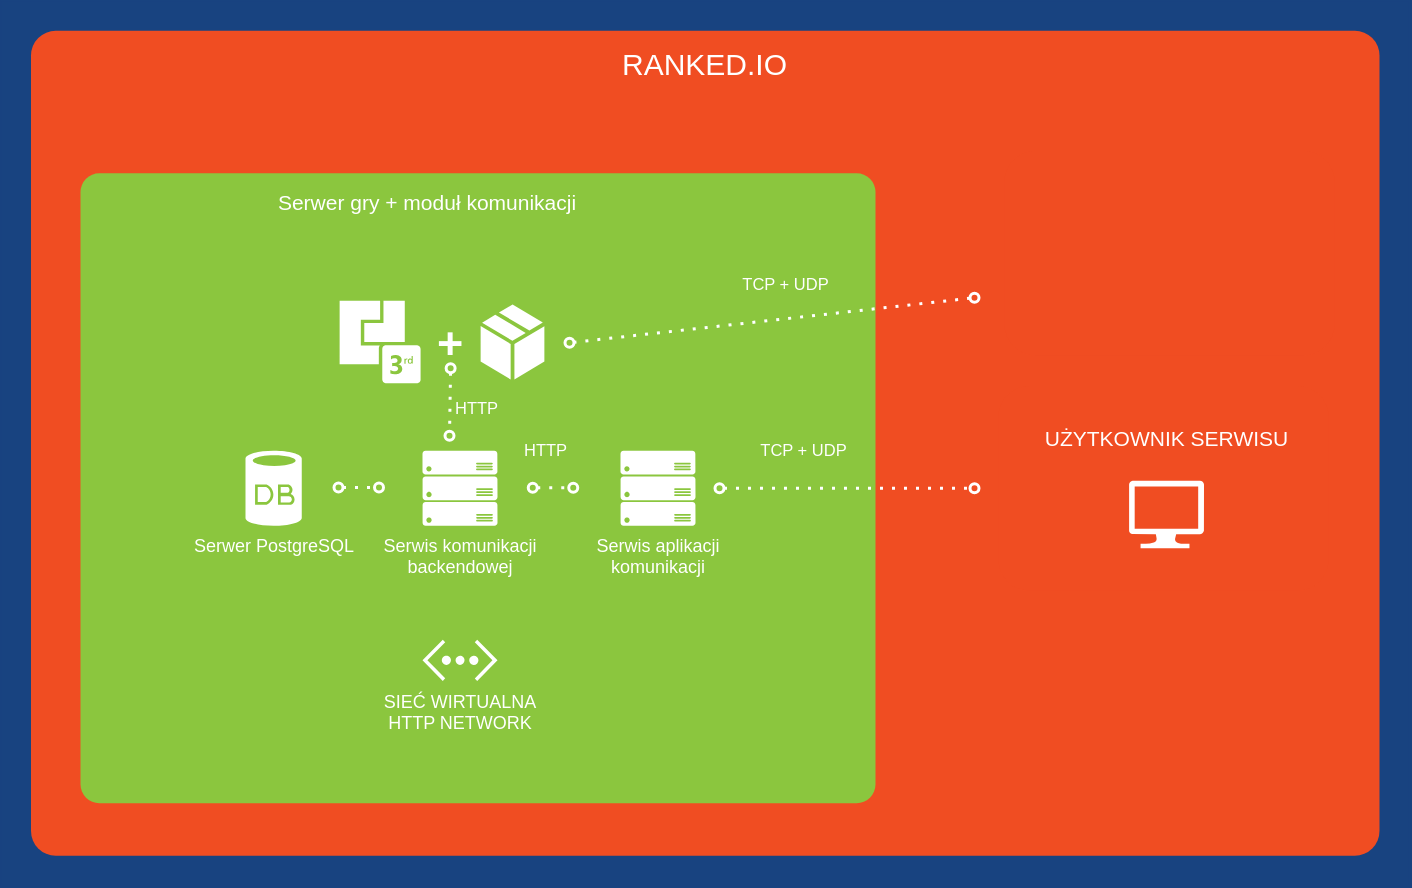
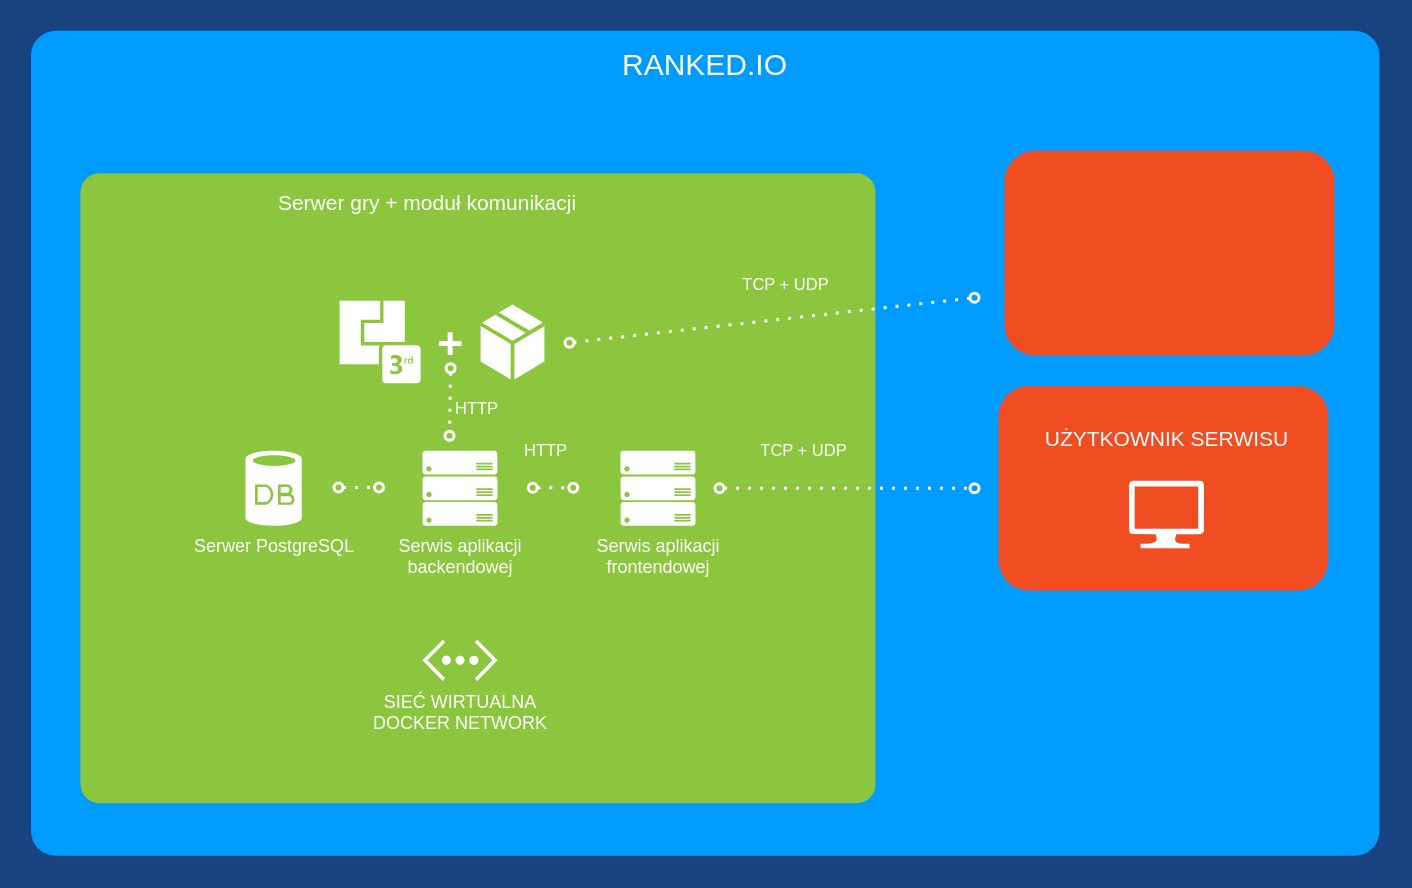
- <mxCell id="2" value="RANKED.IO&lt;br&gt;" style="whiteSpace=wrap;html=1;rounded=1;shadow=0;strokeColor=none;strokeWidth=2;fillColor=#f04d22;fontSize=20;fontColor=#FFFFFF;align=center;arcSize=3;verticalAlign=top;spacingTop=4;" parent="1" vertex="1"><mxGeometry x="20" y="20" width="899" height="550" as="geometry" /></mxCell>
+ <mxCell id="2" value="RANKED.IO&lt;br&gt;" style="whiteSpace=wrap;html=1;rounded=1;shadow=0;strokeColor=none;strokeWidth=2;fillColor=#009BFF;fontSize=20;fontColor=#FFFFFF;align=center;arcSize=3;verticalAlign=top;spacingTop=4;" parent="1" vertex="1"><mxGeometry x="20" y="20" width="899" height="550" as="geometry" /></mxCell>
- <mxCell id="7" value="&lt;font color=&quot;#ffffff&quot;&gt;Serwis komunikacji&lt;br&gt;backendowej&lt;br&gt;&lt;br&gt;&lt;/font&gt;" style="verticalLabelPosition=bottom;html=1;verticalAlign=top;align=center;strokeColor=none;shape=mxgraph.azure.server_rack;rounded=1;fillColor=#FFFFFF;" vertex="1" parent="1"><mxGeometry x="281" y="300" width="50" height="50" as="geometry" /></mxCell>
+ <mxCell id="7" value="&lt;font color=&quot;#ffffff&quot;&gt;Serwis aplikacji&lt;br&gt;backendowej&lt;br&gt;&lt;br&gt;&lt;/font&gt;" style="verticalLabelPosition=bottom;html=1;verticalAlign=top;align=center;strokeColor=none;shape=mxgraph.azure.server_rack;rounded=1;fillColor=#FFFFFF;" vertex="1" parent="1"><mxGeometry x="281" y="300" width="50" height="50" as="geometry" /></mxCell>
- <mxCell id="8" value="&lt;font color=&quot;#ffffff&quot;&gt;Serwis aplikacji&lt;br&gt;komunikacji&lt;br&gt;&lt;br&gt;&lt;/font&gt;" style="verticalLabelPosition=bottom;html=1;verticalAlign=top;align=center;strokeColor=none;shape=mxgraph.azure.server_rack;rounded=1;fillColor=#FFFFFF;" vertex="1" parent="1"><mxGeometry x="413" y="300" width="50" height="50" as="geometry" /></mxCell>
+ <mxCell id="8" value="&lt;font color=&quot;#ffffff&quot;&gt;Serwis aplikacji&lt;br&gt;frontendowej&lt;br&gt;&lt;br&gt;&lt;/font&gt;" style="verticalLabelPosition=bottom;html=1;verticalAlign=top;align=center;strokeColor=none;shape=mxgraph.azure.server_rack;rounded=1;fillColor=#FFFFFF;" vertex="1" parent="1"><mxGeometry x="413" y="300" width="50" height="50" as="geometry" /></mxCell>
- <mxCell id="6" value="&lt;font color=&quot;#ffffff&quot;&gt;SIEĆ WIRTUALNA&lt;br&gt;HTTP NETWORK&lt;br&gt;&lt;br&gt;&lt;/font&gt;" style="verticalLabelPosition=bottom;html=1;verticalAlign=top;align=center;strokeColor=none;shape=mxgraph.azure.virtual_network;pointerEvents=1;rounded=1;fillColor=#FFFFFF;" vertex="1" parent="1"><mxGeometry x="281" y="426" width="50" height="27.5" as="geometry" /></mxCell>
+ <mxCell id="6" value="&lt;font color=&quot;#ffffff&quot;&gt;SIEĆ WIRTUALNA&lt;br&gt;DOCKER NETWORK&lt;br&gt;&lt;br&gt;&lt;/font&gt;" style="verticalLabelPosition=bottom;html=1;verticalAlign=top;align=center;strokeColor=none;shape=mxgraph.azure.virtual_network;pointerEvents=1;rounded=1;fillColor=#FFFFFF;" vertex="1" parent="1"><mxGeometry x="281" y="426" width="50" height="27.5" as="geometry" /></mxCell>
